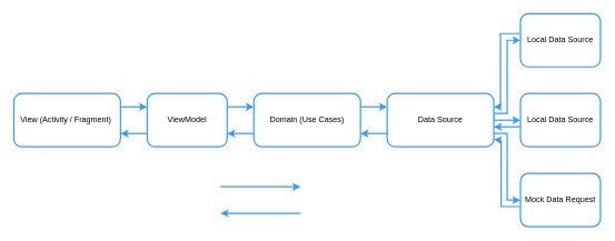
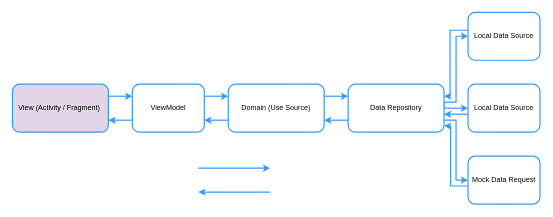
- <mxCell id="3" value="View (Activity / Fragment)&amp;nbsp;" style="rounded=1;whiteSpace=wrap;html=1;strokeColor=#3399FF;strokeWidth=2;" vertex="1" parent="1"><mxGeometry x="20" y="140" width="160" height="80" as="geometry" /></mxCell>
+ <mxCell id="3" value="View (Activity / Fragment)&amp;nbsp;" style="rounded=1;whiteSpace=wrap;html=1;strokeColor=#3399FF;strokeWidth=2;fillColor=#e1d5e7;" vertex="1" parent="1"><mxGeometry x="20" y="140" width="160" height="80" as="geometry" /></mxCell>
- <mxCell id="9" value="Domain (Use Cases)" style="rounded=1;whiteSpace=wrap;html=1;strokeColor=#3399FF;strokeWidth=2;" vertex="1" parent="1"><mxGeometry x="380" y="140" width="160" height="80" as="geometry" /></mxCell>
+ <mxCell id="9" value="Domain (Use Source)" style="rounded=1;whiteSpace=wrap;html=1;strokeColor=#3399FF;strokeWidth=2;" vertex="1" parent="1"><mxGeometry x="380" y="140" width="160" height="80" as="geometry" /></mxCell>
- <mxCell id="14" value="Data Source" style="rounded=1;whiteSpace=wrap;html=1;strokeColor=#3399FF;strokeWidth=2;" vertex="1" parent="1"><mxGeometry x="580" y="140" width="160" height="80" as="geometry" /></mxCell>
+ <mxCell id="14" value="Data Repository" style="rounded=1;whiteSpace=wrap;html=1;strokeColor=#3399FF;strokeWidth=2;" vertex="1" parent="1"><mxGeometry x="580" y="140" width="160" height="80" as="geometry" /></mxCell>
